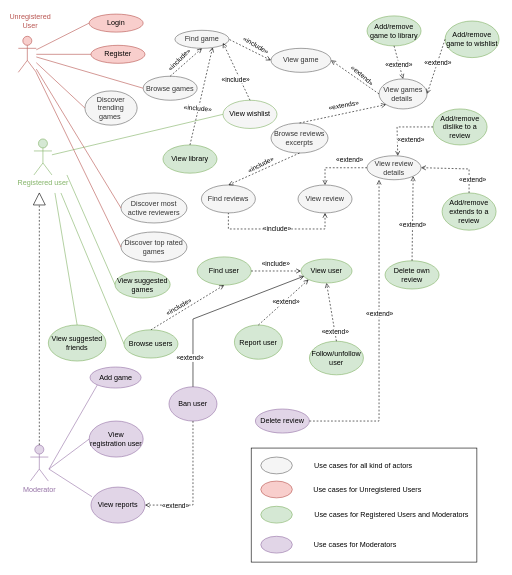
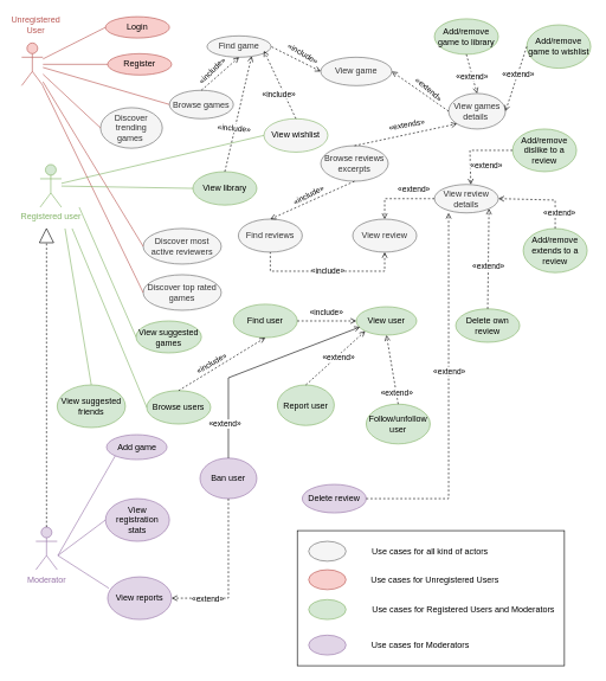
+ <mxCell id="53" value="" style="endArrow=none;html=1;rounded=0;entryX=0;entryY=0.5;entryDx=0;entryDy=0;fillColor=#d5e8d4;strokeColor=#82b366;" parent="1" source="2" target="51" edge="1"><mxGeometry width="50" height="50" relative="1" as="geometry"><mxPoint x="421" y="361" as="sourcePoint" /><mxPoint x="471" y="311" as="targetPoint" /></mxGeometry></mxCell>
- <mxCell id="77" value="View registration user" style="ellipse;whiteSpace=wrap;html=1;fillColor=#e1d5e7;strokeColor=#9673a6;" parent="1" vertex="1"><mxGeometry x="148" y="701" width="90" height="60" as="geometry" /></mxCell>
+ <mxCell id="77" value="View registration stats" style="ellipse;whiteSpace=wrap;html=1;fillColor=#e1d5e7;strokeColor=#9673a6;" parent="1" vertex="1"><mxGeometry x="148" y="701" width="90" height="60" as="geometry" /></mxCell>
